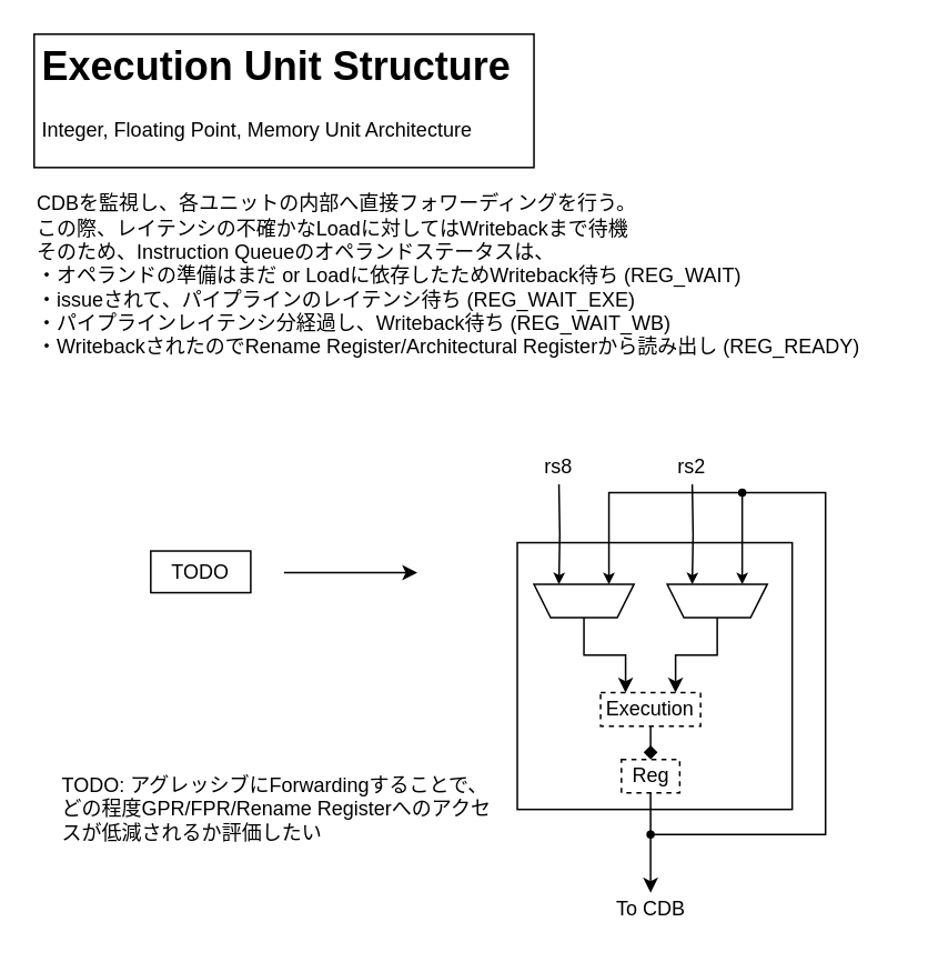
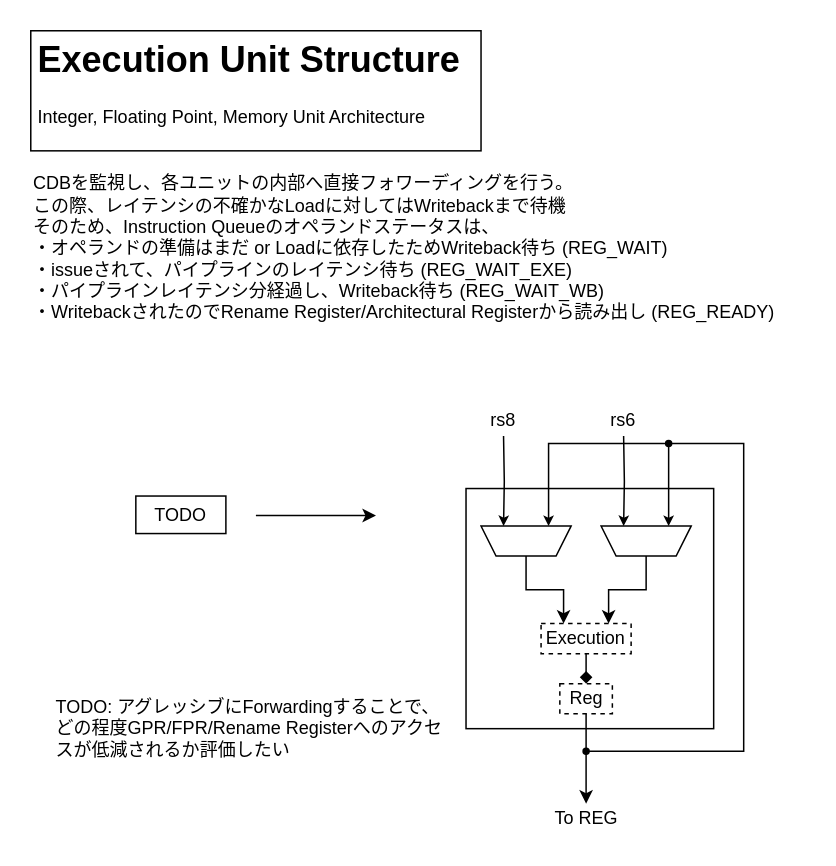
- <mxCell id="18" value="rs2" style="text;html=1;strokeColor=none;fillColor=none;align=center;verticalAlign=middle;whiteSpace=wrap;rounded=0;" parent="1" vertex="1"><mxGeometry x="395" y="270" width="40" height="20" as="geometry" /></mxCell>
+ <mxCell id="18" value="rs6" style="text;html=1;strokeColor=none;fillColor=none;align=center;verticalAlign=middle;whiteSpace=wrap;rounded=0;" parent="1" vertex="1"><mxGeometry x="395" y="270" width="40" height="20" as="geometry" /></mxCell>
- <mxCell id="19" value="To CDB" style="text;html=1;strokeColor=none;fillColor=none;align=center;verticalAlign=middle;whiteSpace=wrap;rounded=0;" parent="1" vertex="1"><mxGeometry x="357.5" y="535" width="65" height="20" as="geometry" /></mxCell>
+ <mxCell id="19" value="To REG" style="text;html=1;strokeColor=none;fillColor=none;align=center;verticalAlign=middle;whiteSpace=wrap;rounded=0;" parent="1" vertex="1"><mxGeometry x="357.5" y="535" width="65" height="20" as="geometry" /></mxCell>
